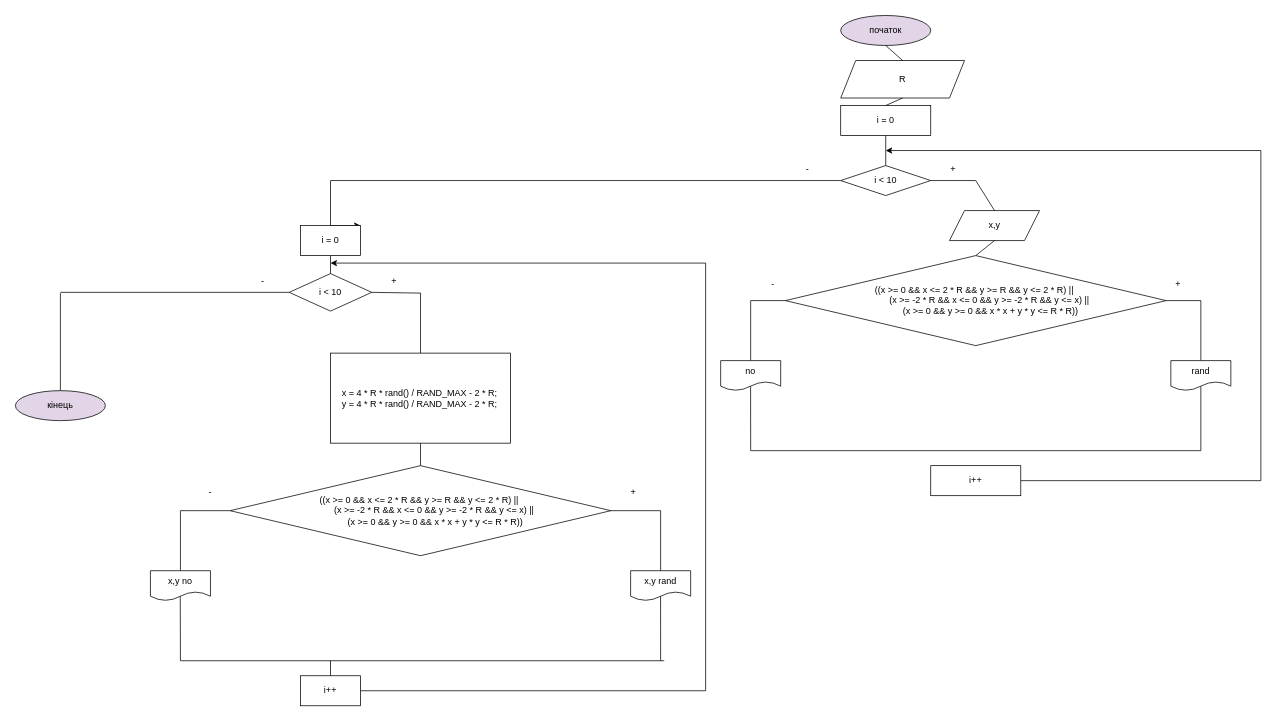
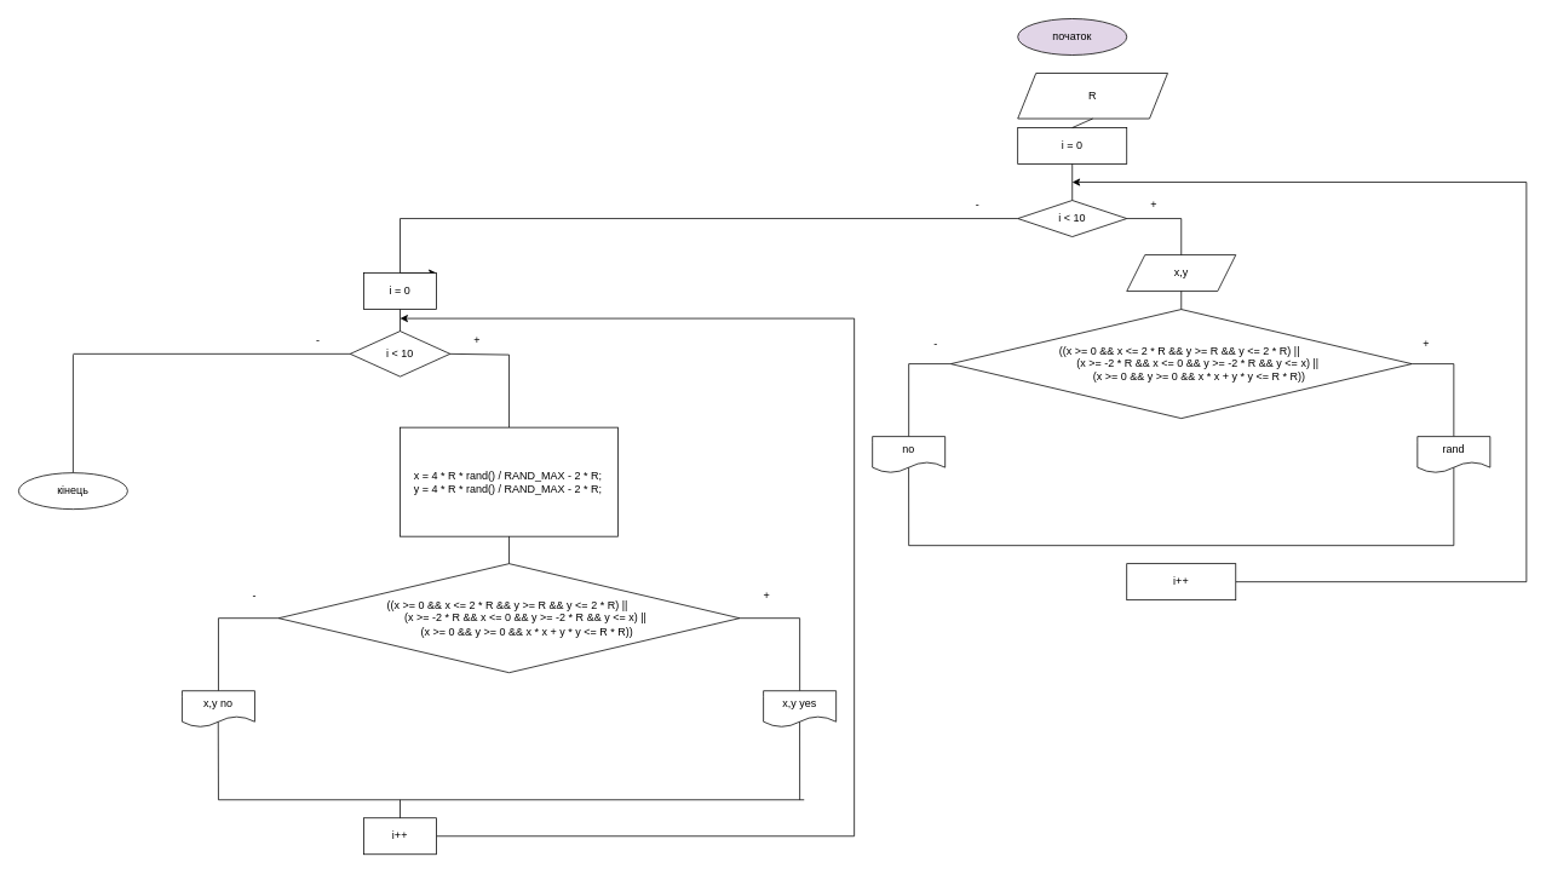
- <mxCell id="23" value="" style="endArrow=none;html=1;rounded=0;entryX=0.5;entryY=1;entryDx=0;entryDy=0;exitX=0.5;exitY=0;exitDx=0;exitDy=0;" edge="1" parent="1" source="3" target="2"><mxGeometry width="50" height="50" relative="1" as="geometry"><mxPoint x="1260" y="300" as="sourcePoint" /><mxPoint x="1310" y="250" as="targetPoint" /></mxGeometry></mxCell>
- <mxCell id="7" value="x,y" style="shape=parallelogram;perimeter=parallelogramPerimeter;whiteSpace=wrap;html=1;fixedSize=1;" vertex="1" parent="1"><mxGeometry x="1265" y="280" width="120" height="40" as="geometry" /></mxCell>
+ <mxCell id="7" value="x,y" style="shape=parallelogram;perimeter=parallelogramPerimeter;whiteSpace=wrap;html=1;fixedSize=1;" vertex="1" parent="1"><mxGeometry x="1240" y="280" width="120" height="40" as="geometry" /></mxCell>
- <mxCell id="48" value="кінець" style="ellipse;whiteSpace=wrap;html=1;fillColor=#e1d5e7;" vertex="1" parent="1"><mxGeometry x="20" y="520" width="120" height="40" as="geometry" /></mxCell>
+ <mxCell id="48" value="кінець" style="ellipse;whiteSpace=wrap;html=1;" vertex="1" parent="1"><mxGeometry x="20" y="520" width="120" height="40" as="geometry" /></mxCell>
- <mxCell id="39" value="x,y rand" style="shape=document;whiteSpace=wrap;html=1;boundedLbl=1;" vertex="1" parent="1"><mxGeometry x="840" y="760" width="80" height="40" as="geometry" /></mxCell>
+ <mxCell id="39" value="x,y yes" style="shape=document;whiteSpace=wrap;html=1;boundedLbl=1;" vertex="1" parent="1"><mxGeometry x="840" y="760" width="80" height="40" as="geometry" /></mxCell>
